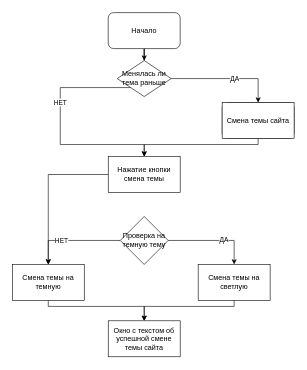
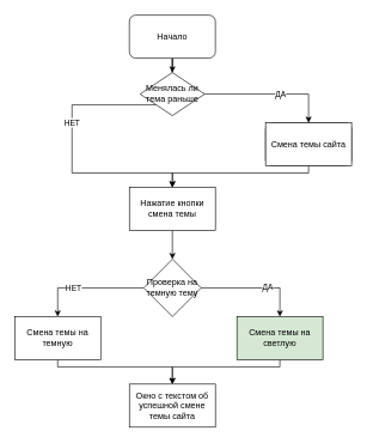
- <mxCell id="4" style="edgeStyle=orthogonalEdgeStyle;rounded=0;orthogonalLoop=1;jettySize=auto;html=1;" edge="1" parent="1" source="5" target="20"><mxGeometry relative="1" as="geometry" /></mxCell>
+ <mxCell id="4" style="edgeStyle=orthogonalEdgeStyle;rounded=0;orthogonalLoop=1;jettySize=auto;html=1;entryX=0.5;entryY=0;entryDx=0;entryDy=0;" edge="1" parent="1" source="5" target="17"><mxGeometry relative="1" as="geometry" /></mxCell>
- <mxCell id="22" value="Смена темы на светлую" style="rounded=0;whiteSpace=wrap;html=1;" vertex="1" parent="1"><mxGeometry x="330" y="440" width="120" height="60" as="geometry" /></mxCell>
+ <mxCell id="22" value="Смена темы на светлую" style="rounded=0;whiteSpace=wrap;html=1;fillColor=#d5e8d4;" vertex="1" parent="1"><mxGeometry x="330" y="440" width="120" height="60" as="geometry" /></mxCell>
